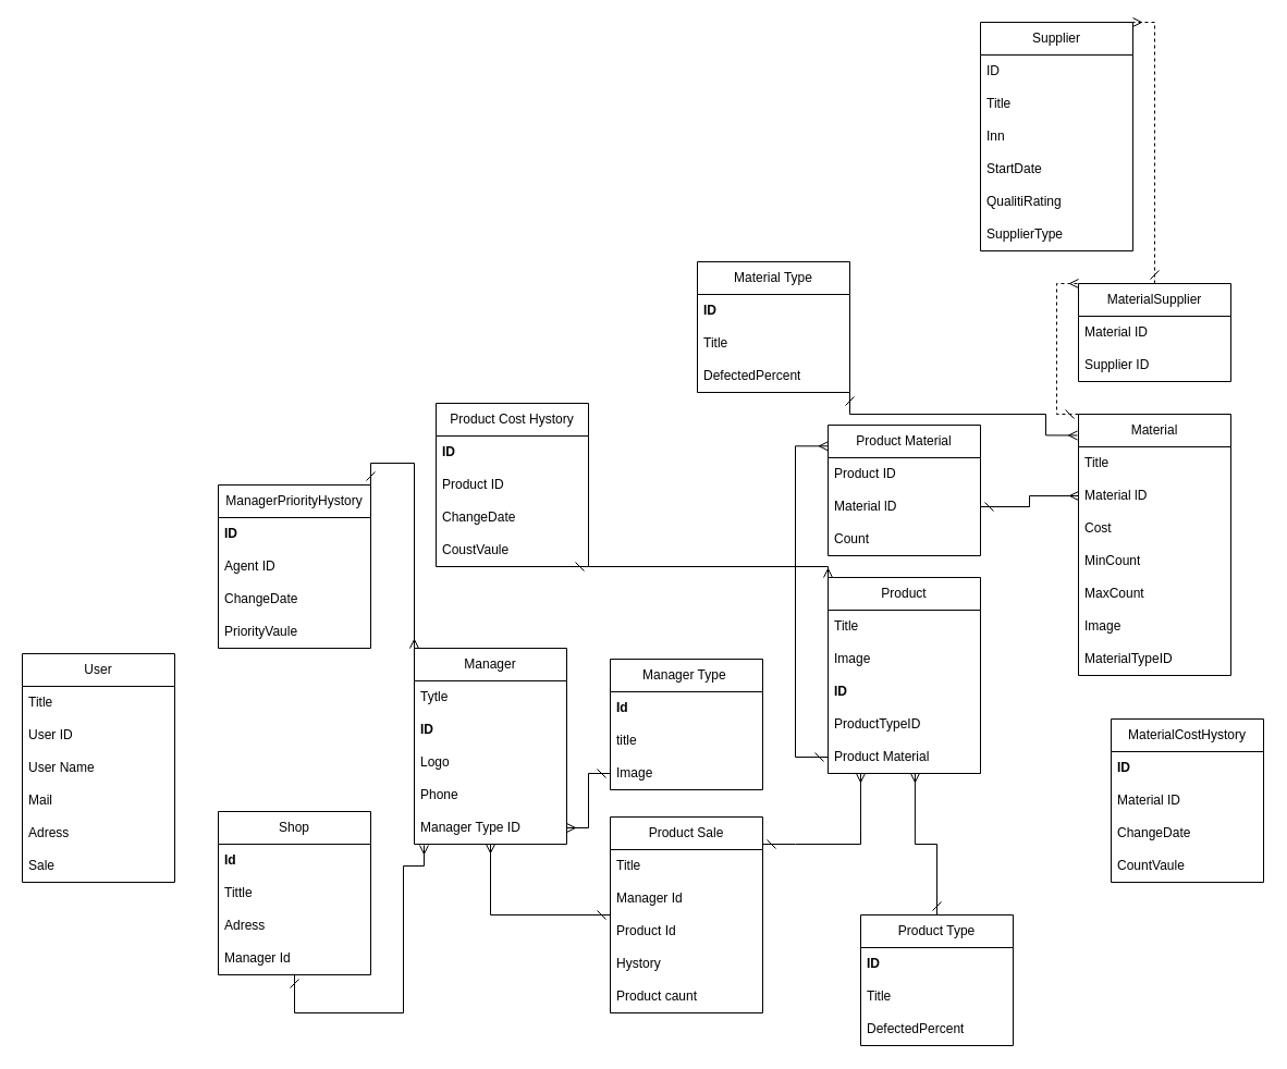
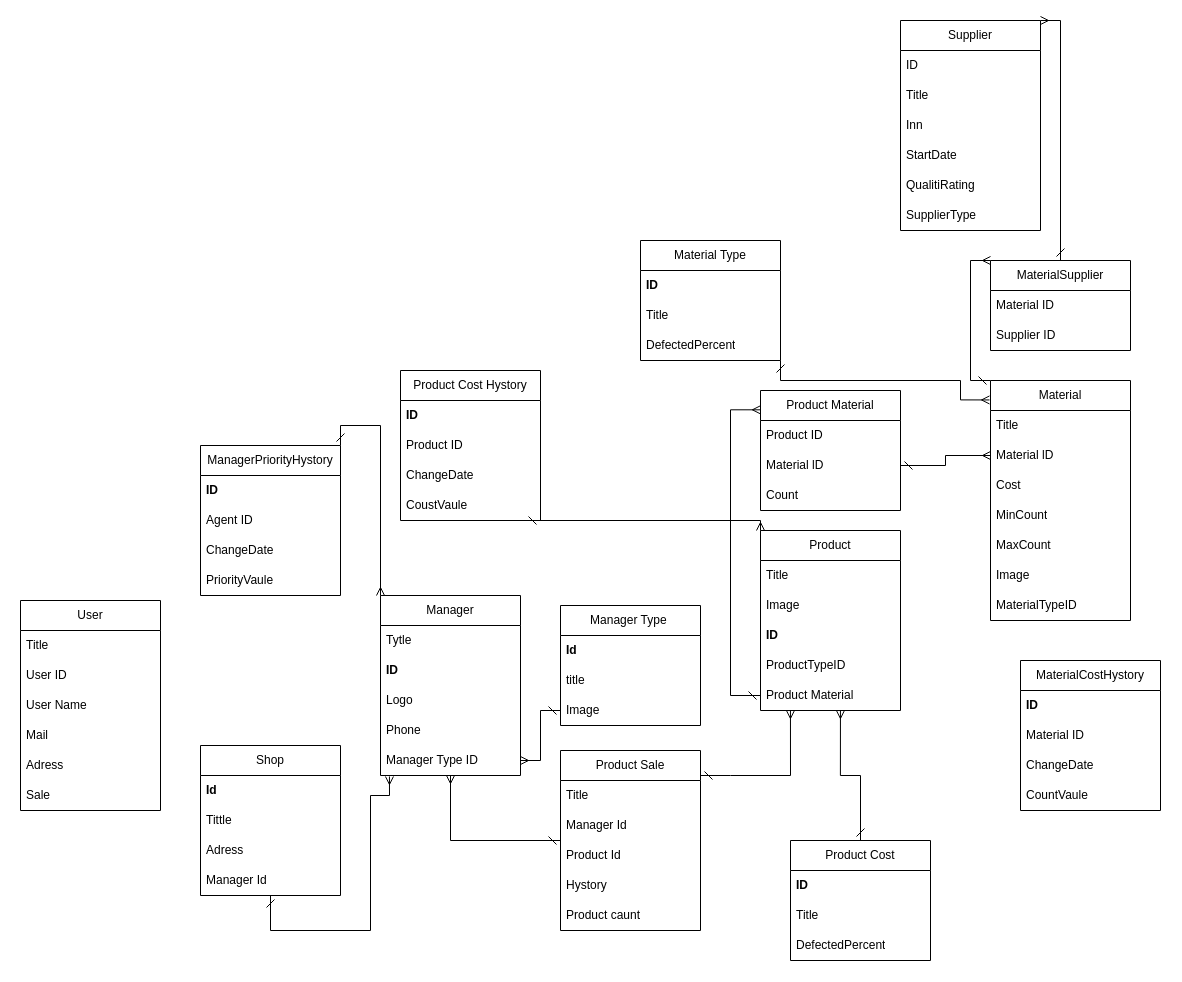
- <mxCell id="90" style="edgeStyle=orthogonalEdgeStyle;rounded=0;orthogonalLoop=1;jettySize=auto;html=1;exitX=0.5;exitY=0;exitDx=0;exitDy=0;startArrow=dash;startFill=0;endArrow=ERmany;endFill=0;entryX=1;entryY=0;entryDx=0;entryDy=0;dashed=1;" edge="1" parent="65" source="79" target="83"><mxGeometry relative="1" as="geometry"><mxPoint x="70" y="-60" as="targetPoint" /><Array as="points"><mxPoint x="160" /></Array></mxGeometry></mxCell>
+ <mxCell id="90" style="edgeStyle=orthogonalEdgeStyle;rounded=0;orthogonalLoop=1;jettySize=auto;html=1;exitX=0.5;exitY=0;exitDx=0;exitDy=0;startArrow=dash;startFill=0;endArrow=ERmany;endFill=0;entryX=1;entryY=0;entryDx=0;entryDy=0;" edge="1" parent="65" source="79" target="83"><mxGeometry relative="1" as="geometry"><mxPoint x="70" y="-60" as="targetPoint" /><Array as="points"><mxPoint x="160" /></Array></mxGeometry></mxCell>
- <mxCell id="82" style="edgeStyle=orthogonalEdgeStyle;rounded=0;orthogonalLoop=1;jettySize=auto;html=1;exitX=0;exitY=0;exitDx=0;exitDy=0;startArrow=dash;startFill=0;endArrow=ERmany;endFill=0;entryX=0;entryY=0;entryDx=0;entryDy=0;dashed=1;" edge="1" parent="65" source="66" target="79"><mxGeometry relative="1" as="geometry"><mxPoint y="310" as="targetPoint" /><Array as="points"><mxPoint x="70" y="360" /><mxPoint x="70" y="240" /></Array></mxGeometry></mxCell>
+ <mxCell id="82" style="edgeStyle=orthogonalEdgeStyle;rounded=0;orthogonalLoop=1;jettySize=auto;html=1;exitX=0;exitY=0;exitDx=0;exitDy=0;startArrow=dash;startFill=0;endArrow=ERmany;endFill=0;entryX=0;entryY=0;entryDx=0;entryDy=0;" edge="1" parent="65" source="66" target="79"><mxGeometry relative="1" as="geometry"><mxPoint y="310" as="targetPoint" /><Array as="points"><mxPoint x="70" y="360" /><mxPoint x="70" y="240" /></Array></mxGeometry></mxCell>
- <mxCell id="23" value="Product Type" style="swimlane;fontStyle=0;childLayout=stackLayout;horizontal=1;startSize=30;horizontalStack=0;resizeParent=1;resizeParentMax=0;resizeLast=0;collapsible=1;marginBottom=0;whiteSpace=wrap;html=1;labelBackgroundColor=none;" vertex="1" parent="10"><mxGeometry x="60" y="450" width="140" height="120" as="geometry" /></mxCell>
+ <mxCell id="23" value="Product Cost" style="swimlane;fontStyle=0;childLayout=stackLayout;horizontal=1;startSize=30;horizontalStack=0;resizeParent=1;resizeParentMax=0;resizeLast=0;collapsible=1;marginBottom=0;whiteSpace=wrap;html=1;labelBackgroundColor=none;" vertex="1" parent="10"><mxGeometry x="60" y="450" width="140" height="120" as="geometry" /></mxCell>
